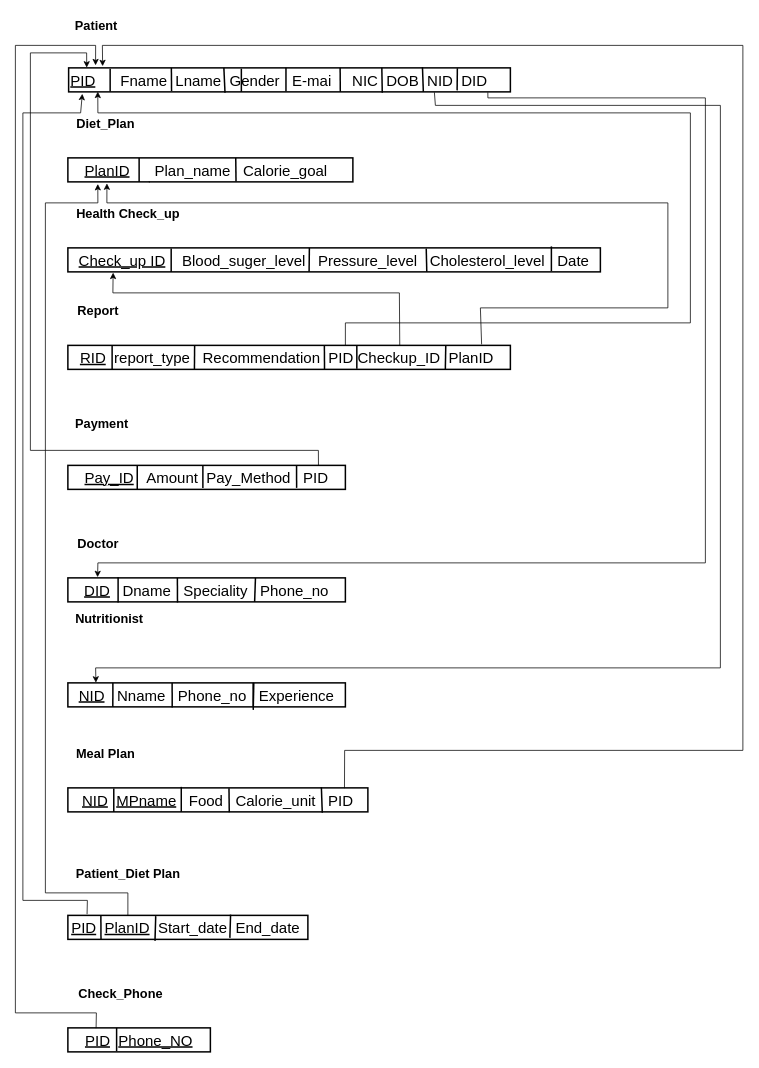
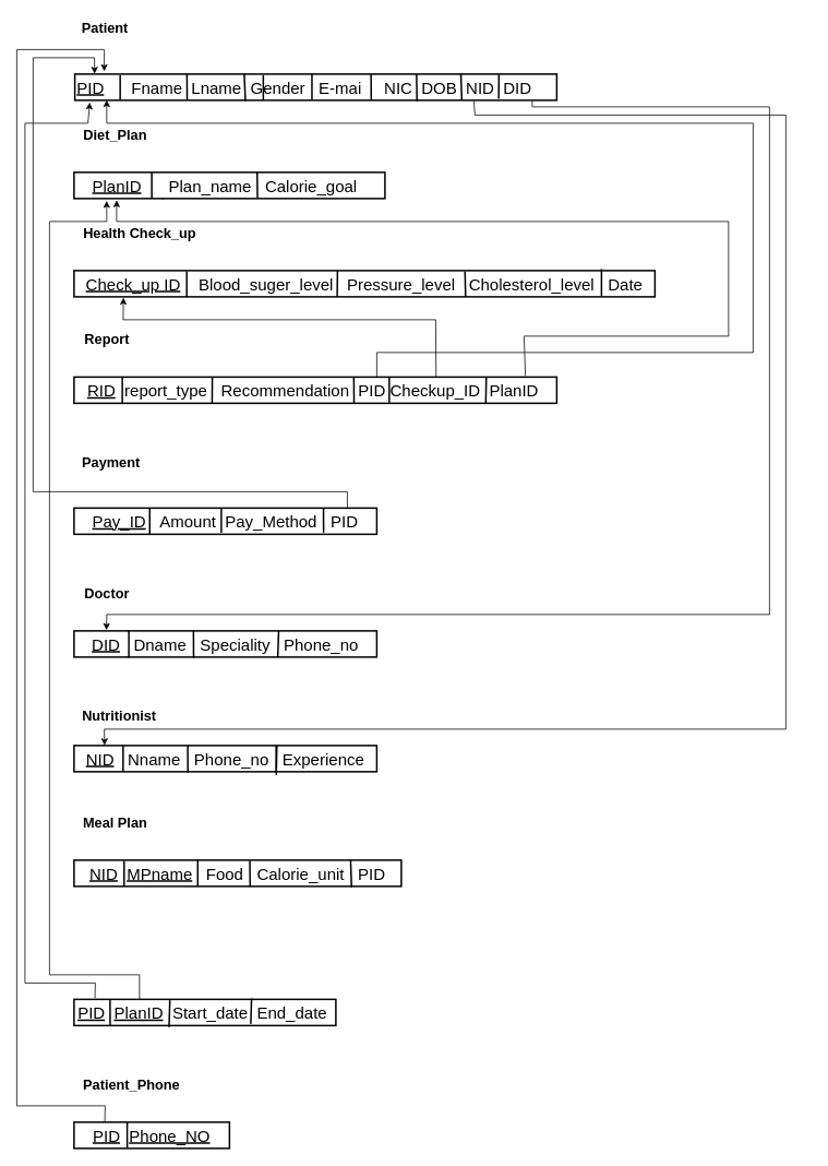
- <mxCell id="70" value="" style="endArrow=classic;html=1;rounded=0;exitX=0.922;exitY=0.013;exitDx=0;exitDy=0;exitPerimeter=0;entryX=0.077;entryY=-0.07;entryDx=0;entryDy=0;entryPerimeter=0;" edge="1" parent="1" source="33" target="2"><mxGeometry width="50" height="50" relative="1" as="geometry"><mxPoint x="460" y="1040" as="sourcePoint" /><mxPoint x="200" y="60" as="targetPoint" /><Array as="points"><mxPoint x="459" y="1000" /><mxPoint x="990" y="1000" /><mxPoint x="990" y="60" /><mxPoint x="136" y="60" /></Array></mxGeometry></mxCell>
- <mxCell id="30" value="&lt;b&gt;&lt;font style=&quot;font-size: 17px;&quot;&gt;Nutritionist&lt;/font&gt;&lt;/b&gt;" style="text;html=1;align=center;verticalAlign=middle;resizable=0;points=[];autosize=1;strokeColor=none;fillColor=none;" parent="1" vertex="1"><mxGeometry x="90" y="810" width="110" height="30" as="geometry" /></mxCell>
+ <mxCell id="30" value="&lt;b&gt;&lt;font style=&quot;font-size: 17px;&quot;&gt;Nutritionist&lt;/font&gt;&lt;/b&gt;" style="text;html=1;align=center;verticalAlign=middle;resizable=0;points=[];autosize=1;strokeColor=none;fillColor=none;" parent="1" vertex="1"><mxGeometry x="90" y="860" width="110" height="30" as="geometry" /></mxCell>
- <mxCell id="34" value="&lt;b&gt;&lt;font style=&quot;font-size: 17px;&quot;&gt;Patient_Diet Plan&lt;/font&gt;&lt;/b&gt;" style="text;html=1;align=center;verticalAlign=middle;resizable=0;points=[];autosize=1;strokeColor=none;fillColor=none;" parent="1" vertex="1"><mxGeometry x="90" y="1150" width="160" height="30" as="geometry" /></mxCell>
- <mxCell id="36" value="&lt;b&gt;&lt;font style=&quot;font-size: 17px;&quot;&gt;Check_Phone&lt;/font&gt;&lt;/b&gt;" style="text;html=1;align=center;verticalAlign=middle;resizable=0;points=[];autosize=1;strokeColor=none;fillColor=none;" parent="1" vertex="1"><mxGeometry x="90" y="1310" width="140" height="30" as="geometry" /></mxCell>
+ <mxCell id="36" value="&lt;b&gt;&lt;font style=&quot;font-size: 17px;&quot;&gt;Patient_Phone&lt;/font&gt;&lt;/b&gt;" style="text;html=1;align=center;verticalAlign=middle;resizable=0;points=[];autosize=1;strokeColor=none;fillColor=none;" parent="1" vertex="1"><mxGeometry x="90" y="1310" width="140" height="30" as="geometry" /></mxCell>
